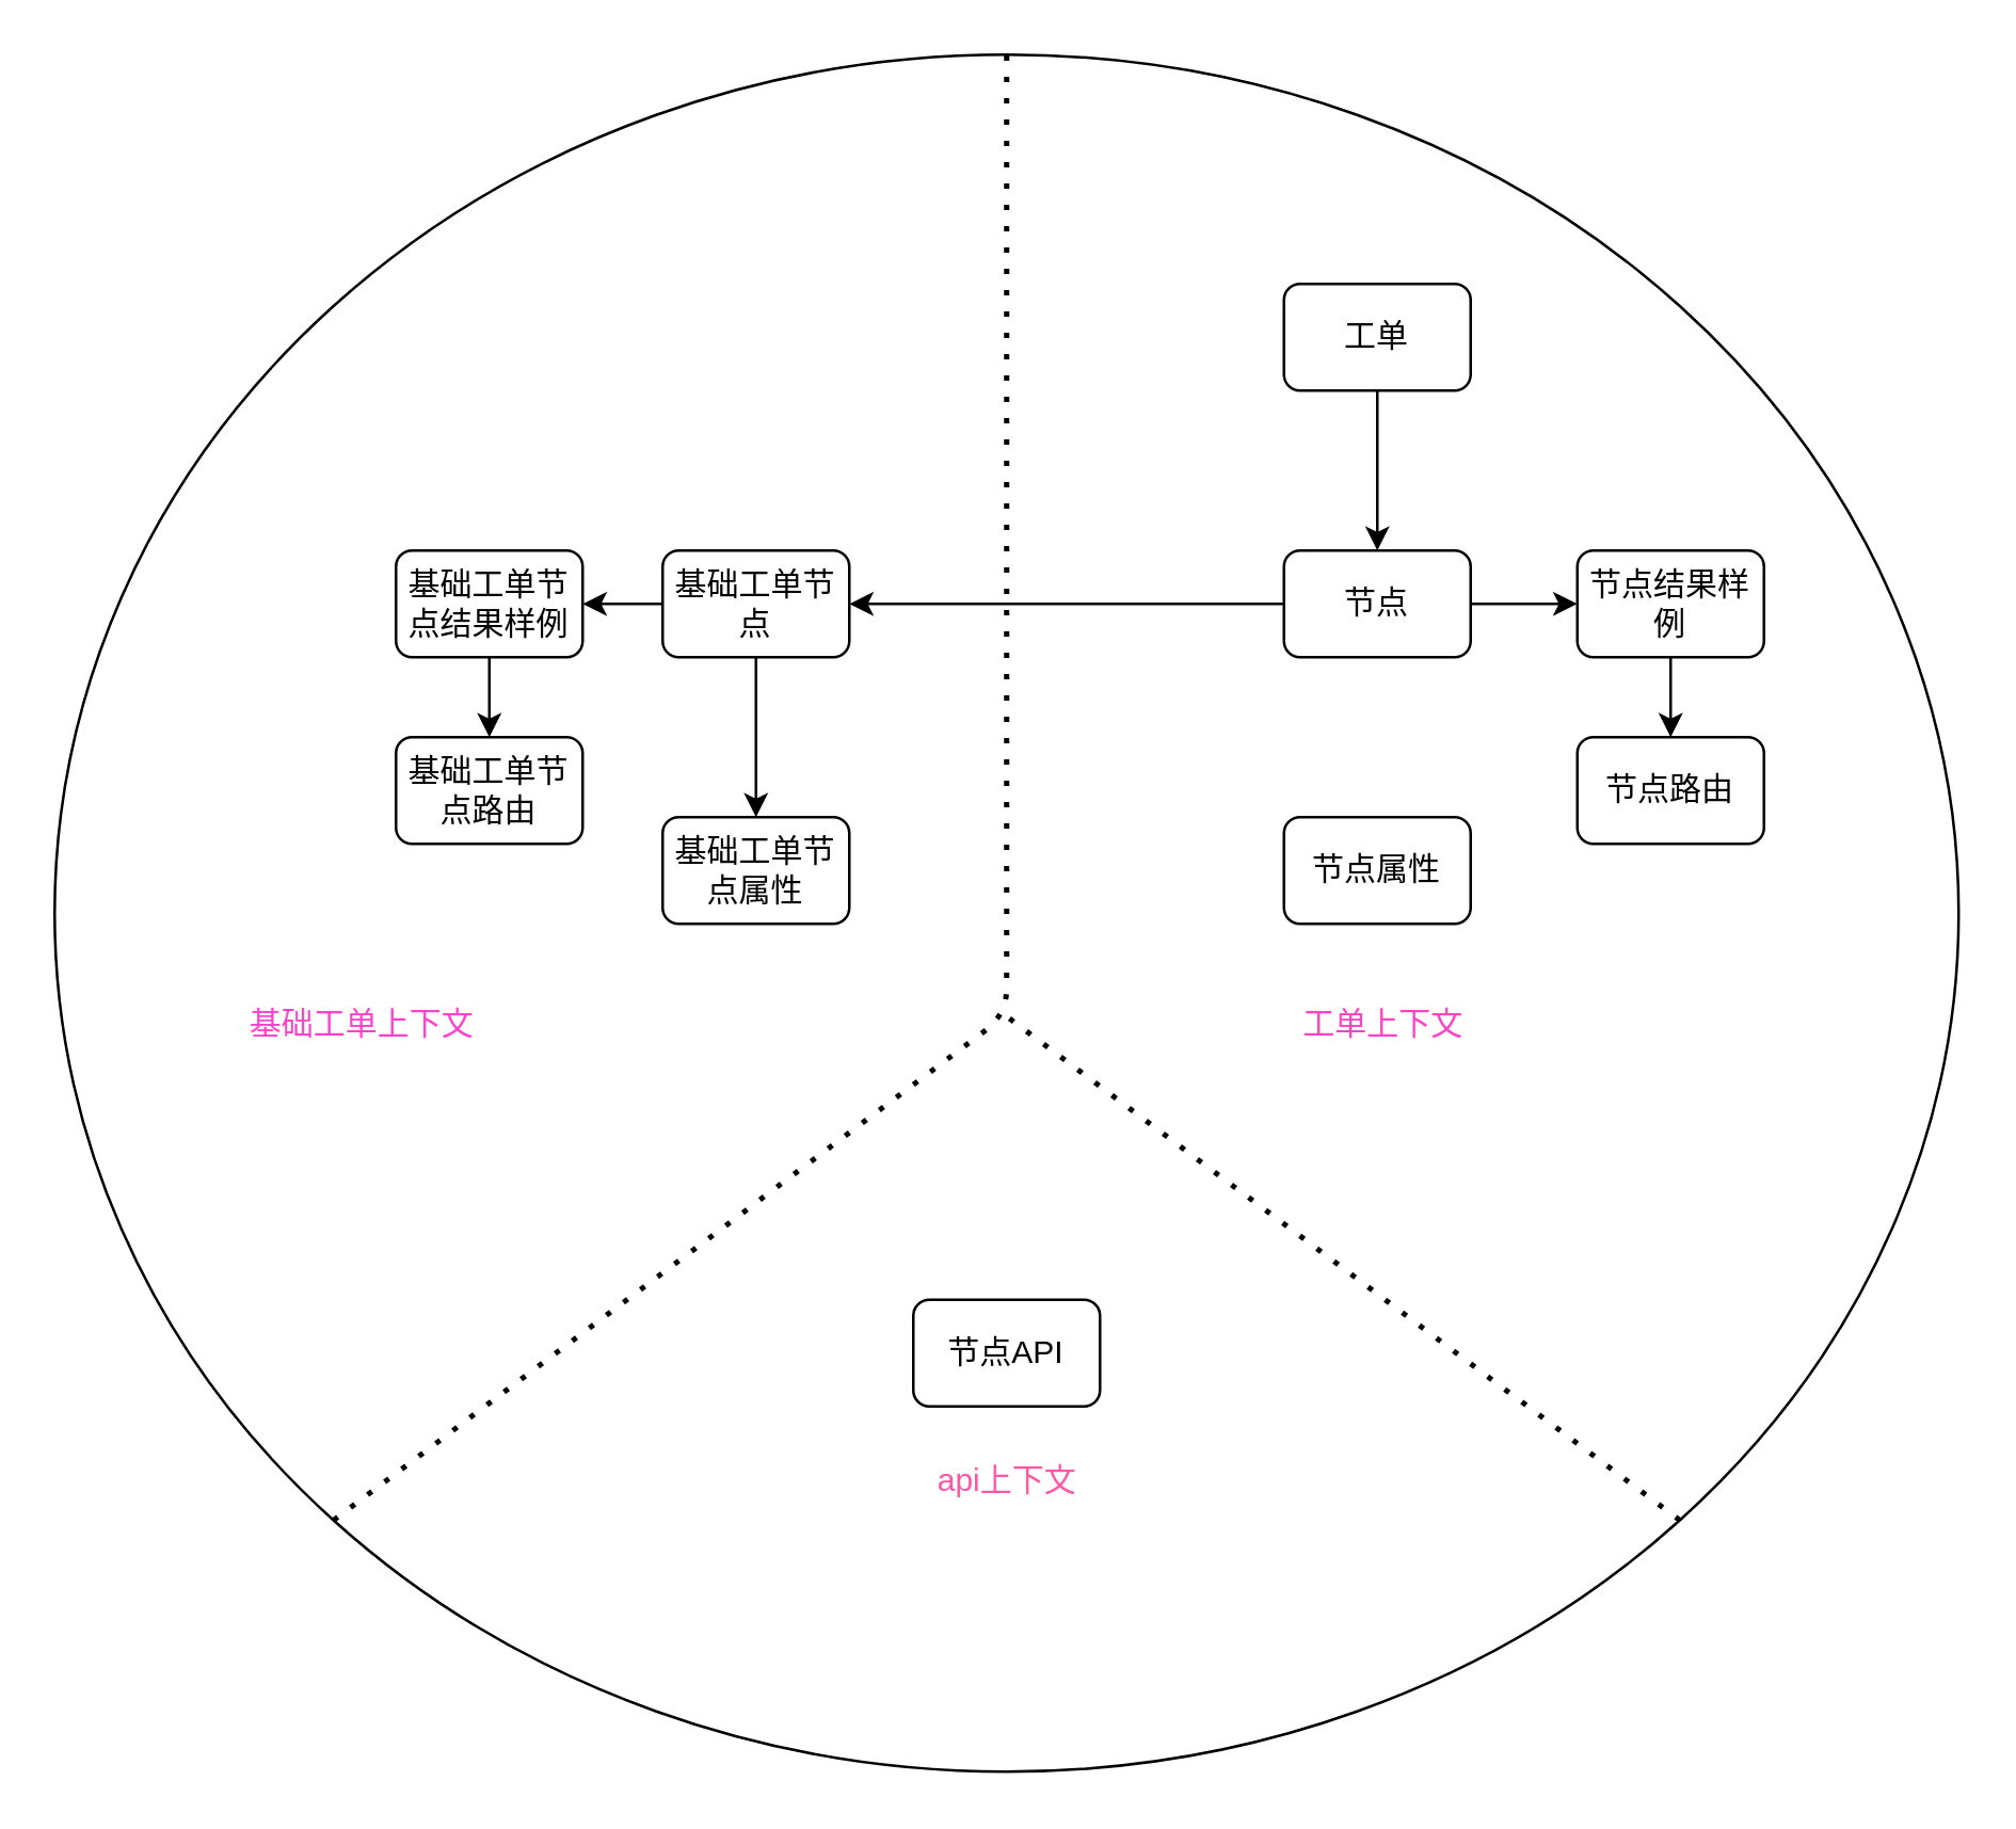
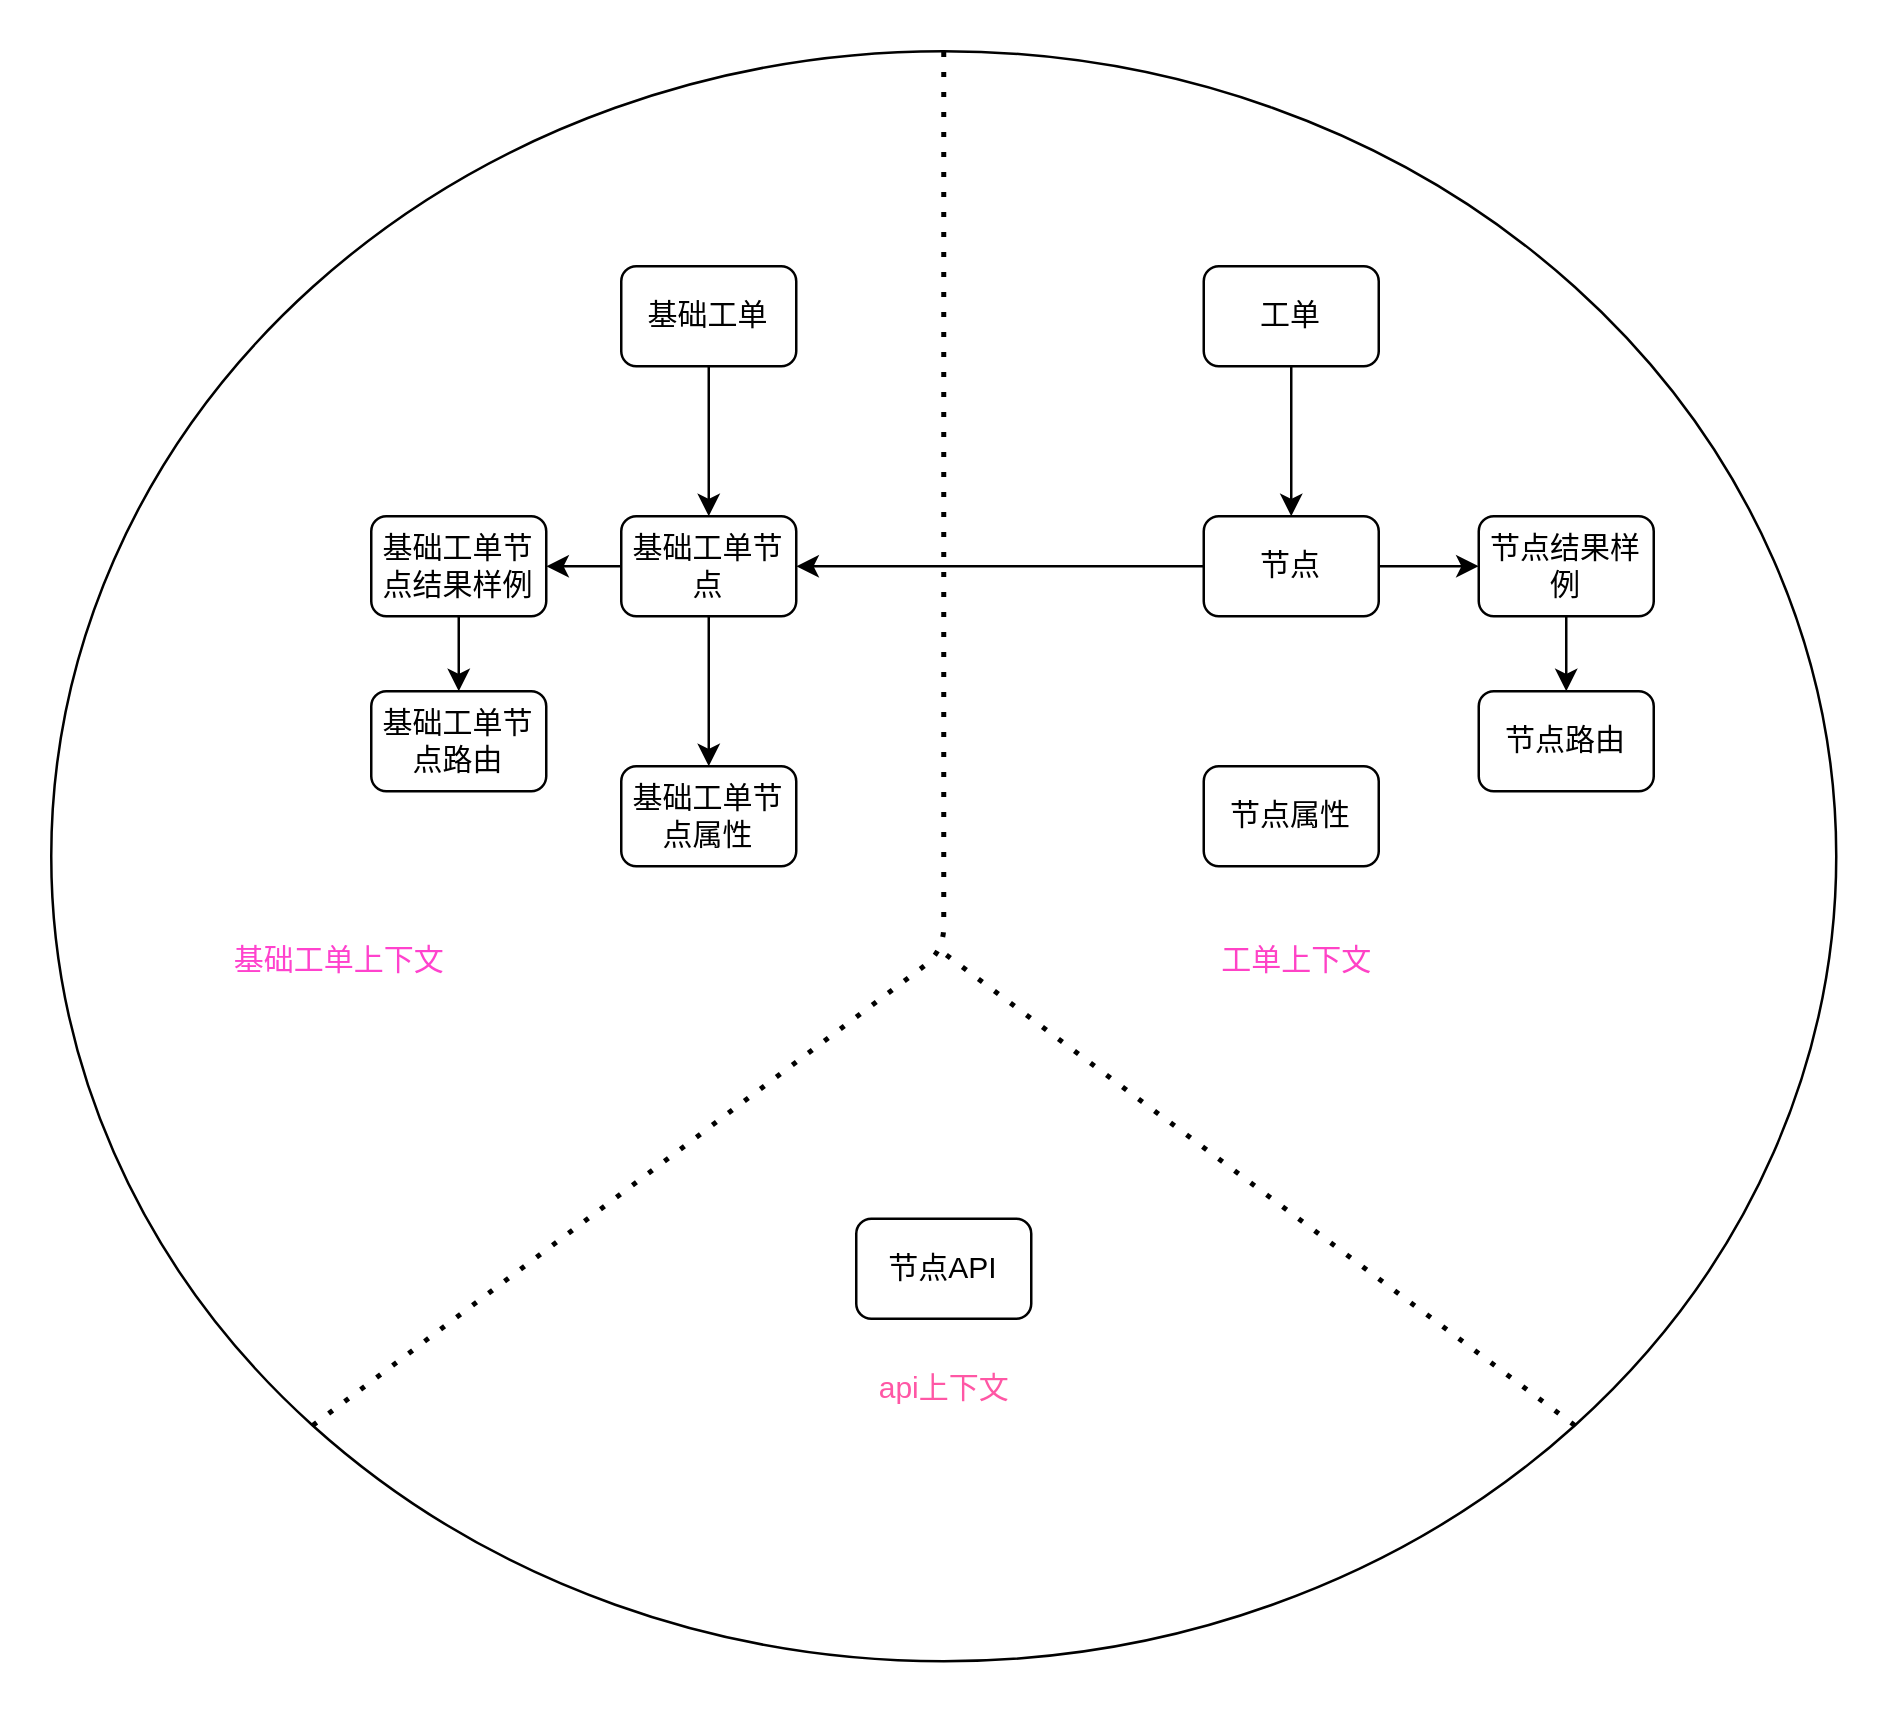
+ <mxCell id="4" value="基础工单" style="rounded=1;whiteSpace=wrap;html=1;" vertex="1" parent="1"><mxGeometry x="248" y="106" width="70" height="40" as="geometry" /></mxCell>
+ <mxCell id="3" value="" style="edgeStyle=orthogonalEdgeStyle;rounded=0;orthogonalLoop=1;jettySize=auto;html=1;" edge="1" parent="1" source="4" target="7"><mxGeometry relative="1" as="geometry" /></mxCell>
